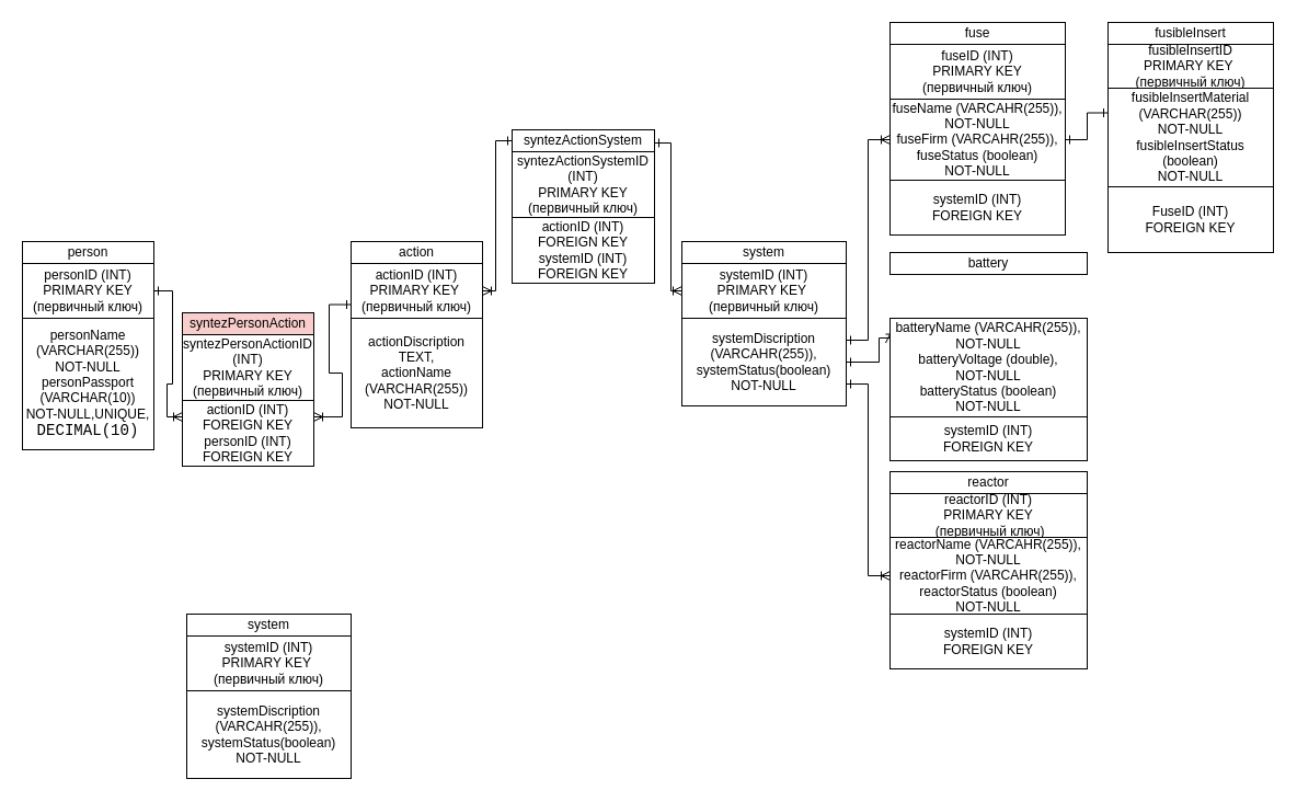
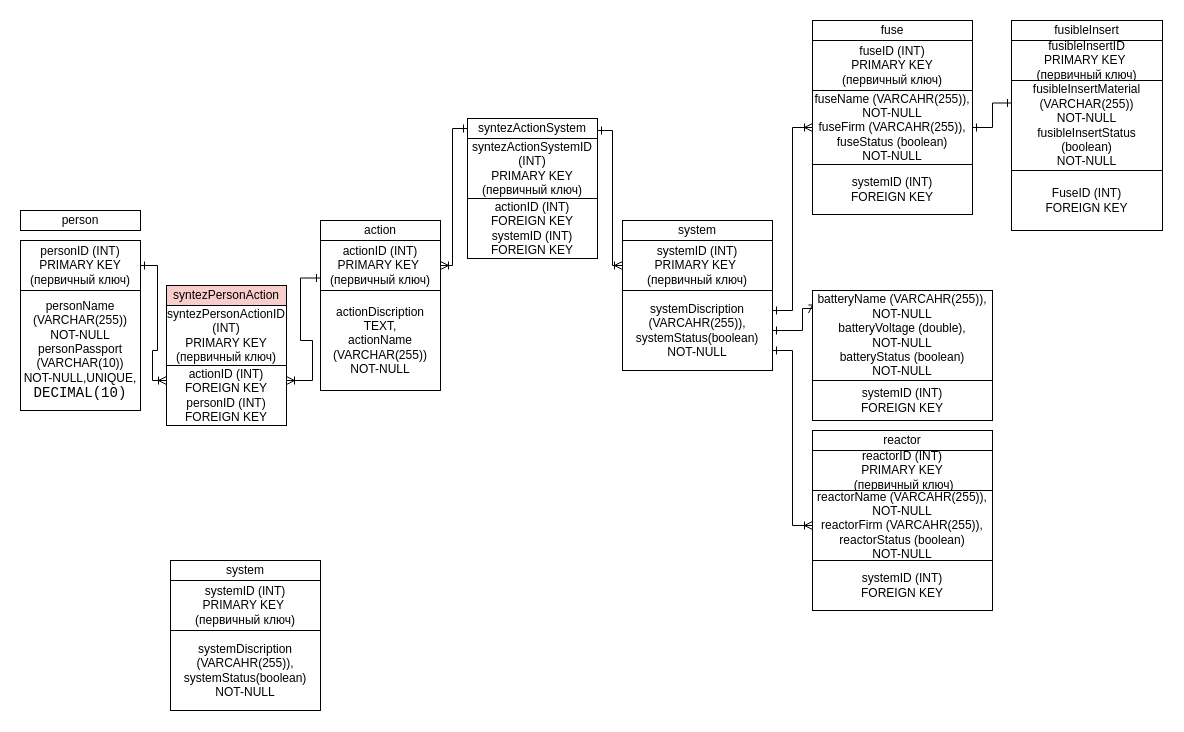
- <mxCell id="22" value="person" style="rounded=0;whiteSpace=wrap;html=1;" parent="1" vertex="1"><mxGeometry x="20" y="220" width="120" height="20" as="geometry" /></mxCell>
+ <mxCell id="22" value="person" style="rounded=0;whiteSpace=wrap;html=1;" parent="1" vertex="1"><mxGeometry x="20" y="210" width="120" height="20" as="geometry" /></mxCell>
- <mxCell id="10" value="battery" style="rounded=0;whiteSpace=wrap;html=1;" parent="1" vertex="1"><mxGeometry x="812" y="230" width="180" height="20" as="geometry" /></mxCell>
